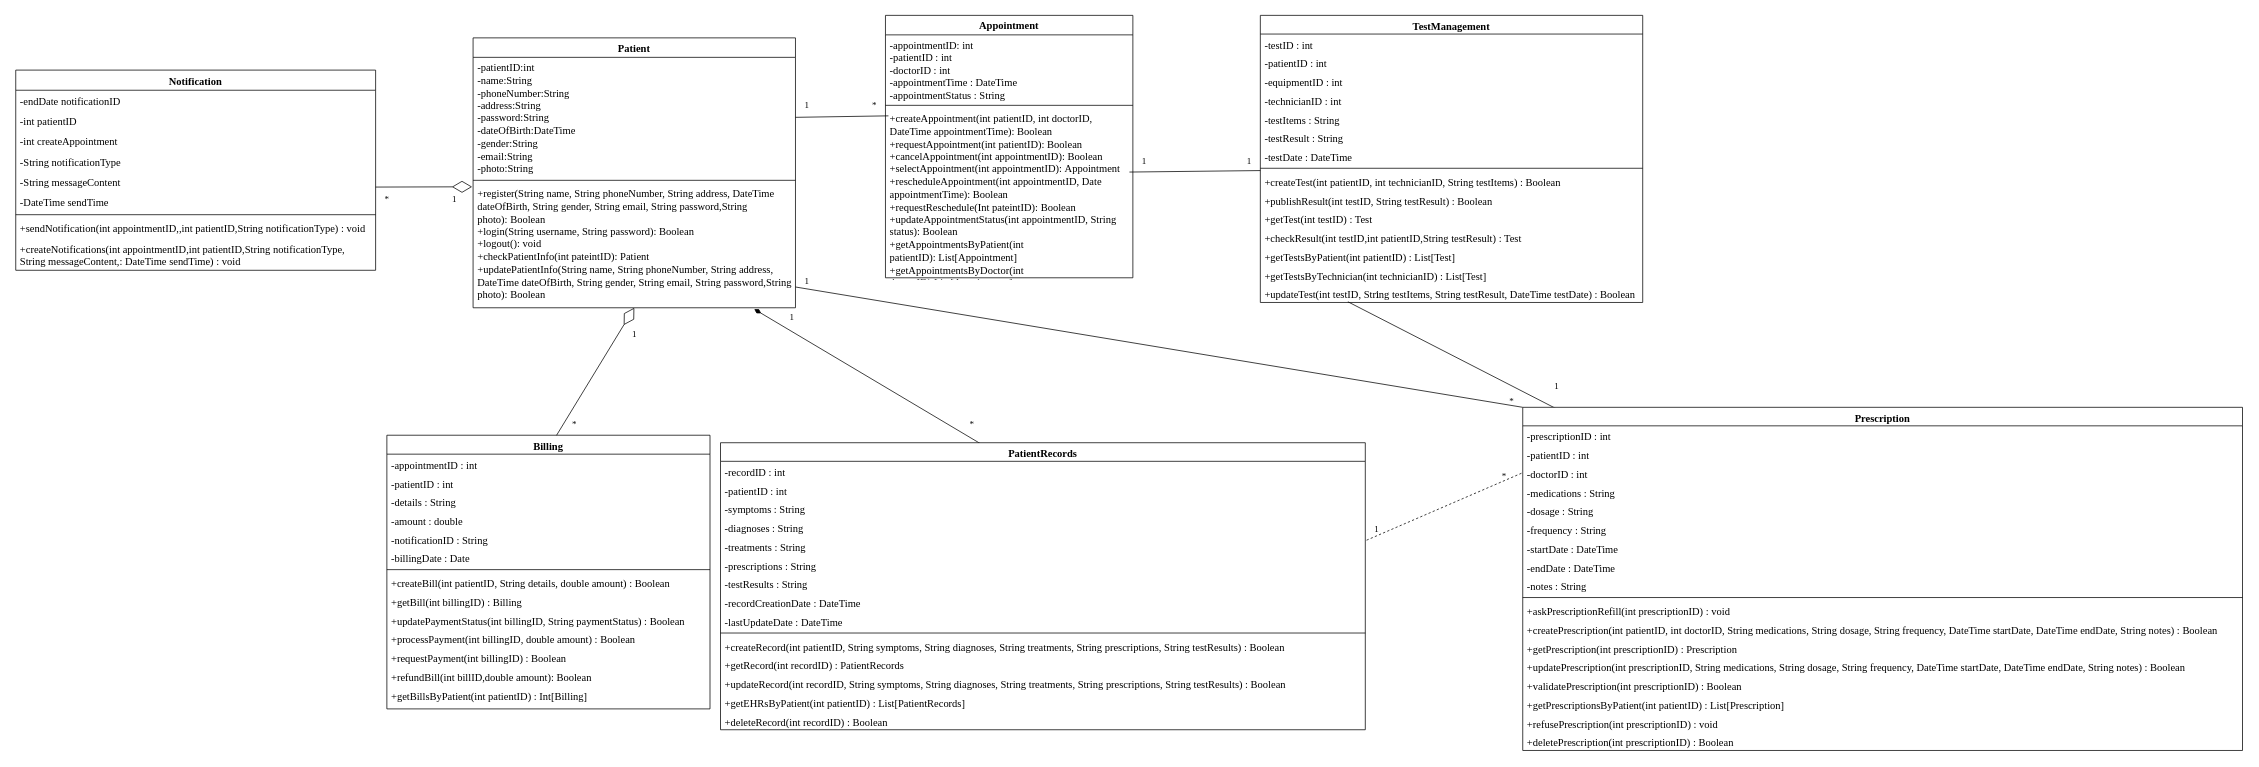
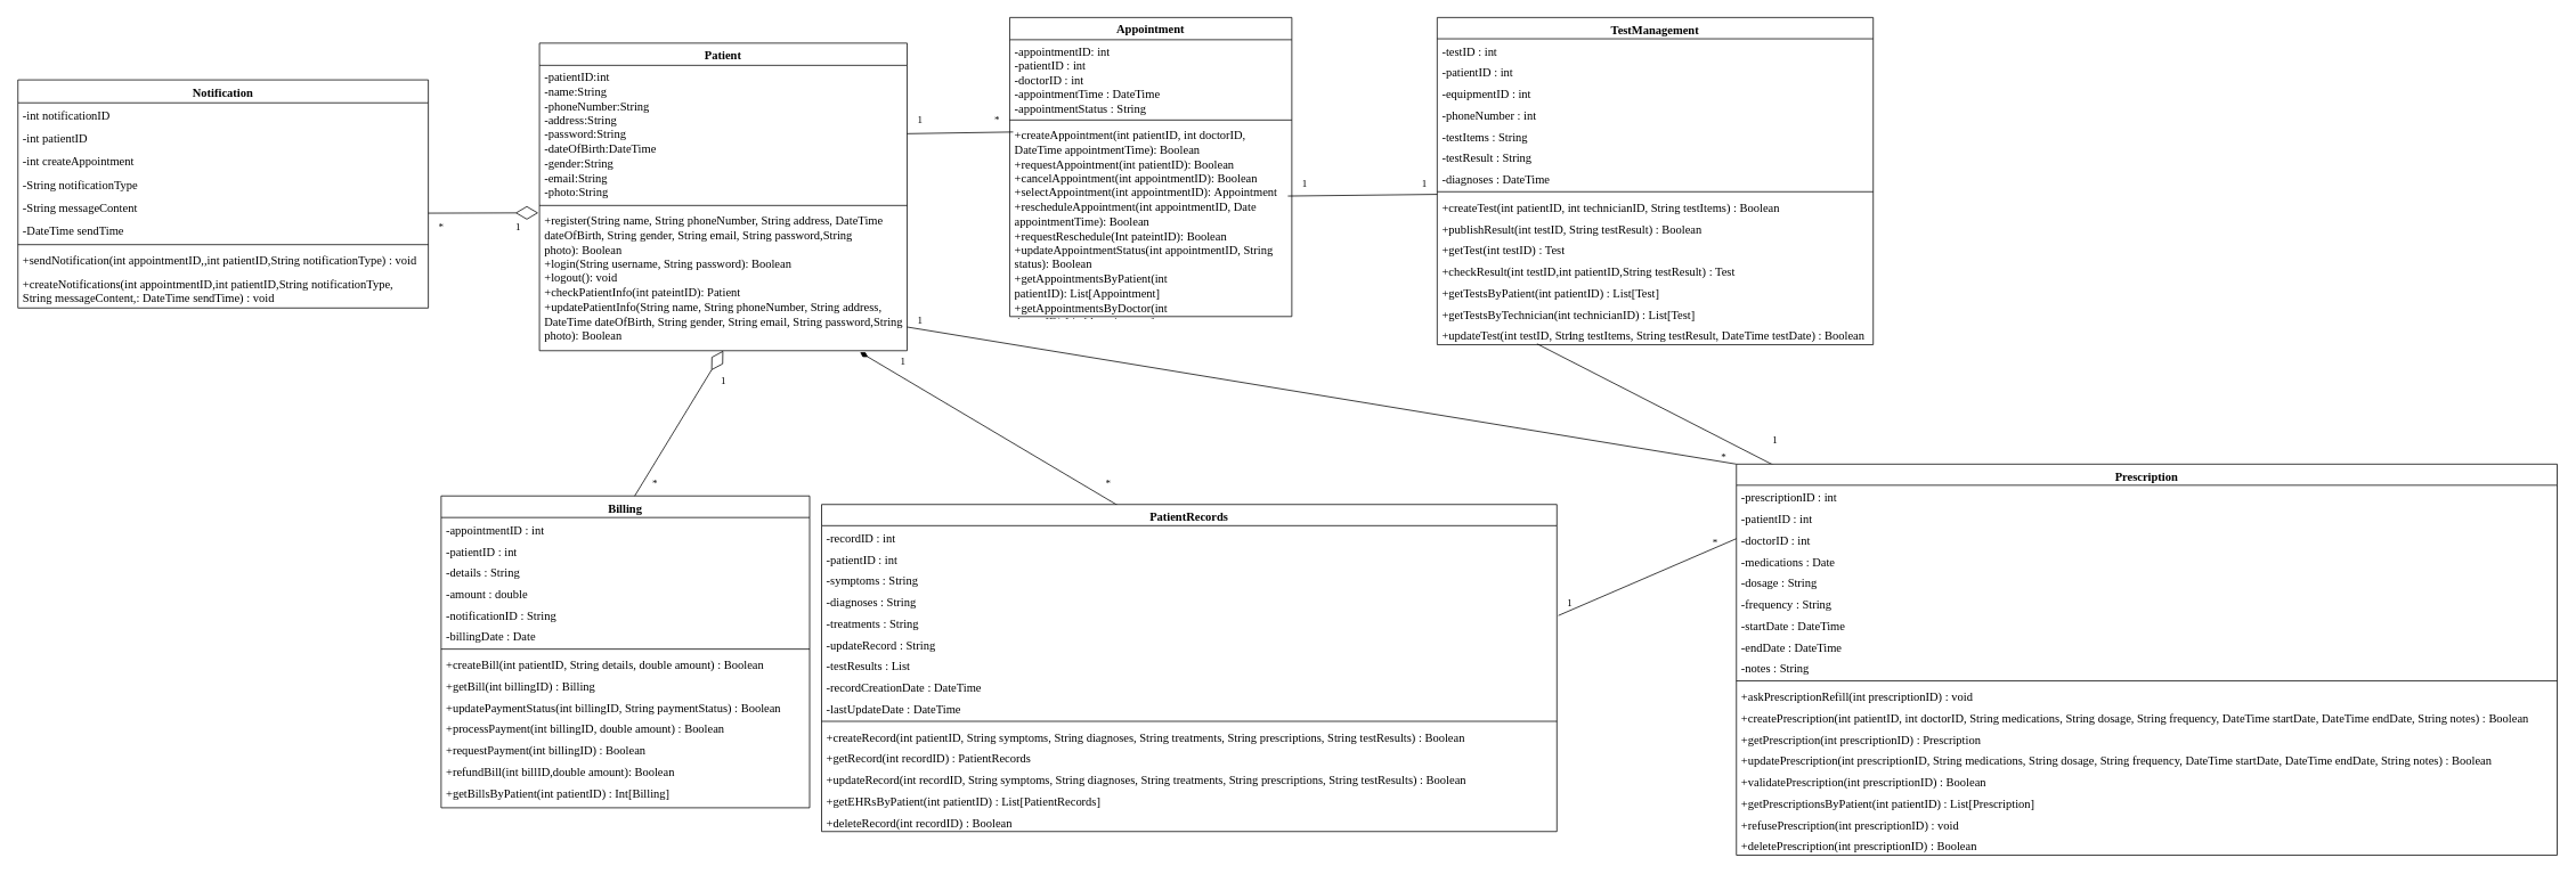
- <mxCell id="98" value="-endDate notificationID" style="text;strokeColor=none;fillColor=none;align=left;verticalAlign=top;spacingLeft=4;spacingRight=4;overflow=hidden;rotatable=0;points=[[0,0.5],[1,0.5]];portConstraint=eastwest;fontSize=14;fontFamily=Times New Roman;" vertex="1" parent="97"><mxGeometry y="26.857" width="480" height="27" as="geometry" /></mxCell>
+ <mxCell id="98" value="-int notificationID" style="text;strokeColor=none;fillColor=none;align=left;verticalAlign=top;spacingLeft=4;spacingRight=4;overflow=hidden;rotatable=0;points=[[0,0.5],[1,0.5]];portConstraint=eastwest;fontSize=14;fontFamily=Times New Roman;" vertex="1" parent="97"><mxGeometry y="26.857" width="480" height="27" as="geometry" /></mxCell>
- <mxCell id="35" value="-technicianID : int" style="text;strokeColor=none;fillColor=none;align=left;verticalAlign=top;spacingLeft=4;spacingRight=4;overflow=hidden;rotatable=0;points=[[0,0.5],[1,0.5]];portConstraint=eastwest;fontFamily=Times New Roman;fontSize=14;" vertex="1" parent="31"><mxGeometry y="99.929" width="510" height="25" as="geometry" /></mxCell>
+ <mxCell id="35" value="-phoneNumber : int" style="text;strokeColor=none;fillColor=none;align=left;verticalAlign=top;spacingLeft=4;spacingRight=4;overflow=hidden;rotatable=0;points=[[0,0.5],[1,0.5]];portConstraint=eastwest;fontFamily=Times New Roman;fontSize=14;" vertex="1" parent="31"><mxGeometry y="99.929" width="510" height="25" as="geometry" /></mxCell>
- <mxCell id="38" value="-testDate : DateTime" style="text;strokeColor=none;fillColor=none;align=left;verticalAlign=top;spacingLeft=4;spacingRight=4;overflow=hidden;rotatable=0;points=[[0,0.5],[1,0.5]];portConstraint=eastwest;fontFamily=Times New Roman;fontSize=14;" vertex="1" parent="31"><mxGeometry y="174.929" width="510" height="25" as="geometry" /></mxCell>
+ <mxCell id="38" value="-diagnoses : DateTime" style="text;strokeColor=none;fillColor=none;align=left;verticalAlign=top;spacingLeft=4;spacingRight=4;overflow=hidden;rotatable=0;points=[[0,0.5],[1,0.5]];portConstraint=eastwest;fontFamily=Times New Roman;fontSize=14;" vertex="1" parent="31"><mxGeometry y="174.929" width="510" height="25" as="geometry" /></mxCell>
- <mxCell id="82" value="-medications : String" style="text;strokeColor=none;fillColor=none;align=left;verticalAlign=top;spacingLeft=4;spacingRight=4;overflow=hidden;rotatable=0;points=[[0,0.5],[1,0.5]];portConstraint=eastwest;fontFamily=Times New Roman;fontSize=14;" vertex="1" parent="78"><mxGeometry y="99.688" width="960" height="25" as="geometry" /></mxCell>
+ <mxCell id="82" value="-medications : Date" style="text;strokeColor=none;fillColor=none;align=left;verticalAlign=top;spacingLeft=4;spacingRight=4;overflow=hidden;rotatable=0;points=[[0,0.5],[1,0.5]];portConstraint=eastwest;fontFamily=Times New Roman;fontSize=14;" vertex="1" parent="78"><mxGeometry y="99.688" width="960" height="25" as="geometry" /></mxCell>
- <mxCell id="19" value="" style="endArrow=none;html=1;rounded=0;entryX=0;entryY=0.5;entryDx=0;entryDy=0;exitX=1.002;exitY=0.208;exitDx=0;exitDy=0;fontFamily=Times New Roman;fontSize=12;exitPerimeter=0;dashed=1;" parent="1" source="67" target="81" edge="1"><mxGeometry width="50" height="50" relative="1" as="geometry"><mxPoint x="1830" y="703" as="sourcePoint" /><mxPoint x="1986.94" y="703.048" as="targetPoint" /></mxGeometry></mxCell>
+ <mxCell id="19" value="" style="endArrow=none;html=1;rounded=0;entryX=0;entryY=0.5;entryDx=0;entryDy=0;exitX=1.002;exitY=0.208;exitDx=0;exitDy=0;fontFamily=Times New Roman;fontSize=12;exitPerimeter=0;" parent="1" source="67" target="81" edge="1"><mxGeometry width="50" height="50" relative="1" as="geometry"><mxPoint x="1830" y="703" as="sourcePoint" /><mxPoint x="1986.94" y="703.048" as="targetPoint" /></mxGeometry></mxCell>
- <mxCell id="68" value="-prescriptions : String" style="text;strokeColor=none;fillColor=none;align=left;verticalAlign=top;spacingLeft=4;spacingRight=4;overflow=hidden;rotatable=0;points=[[0,0.5],[1,0.5]];portConstraint=eastwest;fontSize=14;fontFamily=Times New Roman;" vertex="1" parent="62"><mxGeometry y="149.8" width="860" height="25" as="geometry" /></mxCell>
+ <mxCell id="68" value="-updateRecord : String" style="text;strokeColor=none;fillColor=none;align=left;verticalAlign=top;spacingLeft=4;spacingRight=4;overflow=hidden;rotatable=0;points=[[0,0.5],[1,0.5]];portConstraint=eastwest;fontSize=14;fontFamily=Times New Roman;" vertex="1" parent="62"><mxGeometry y="149.8" width="860" height="25" as="geometry" /></mxCell>
- <mxCell id="69" value="-testResults : String" style="text;strokeColor=none;fillColor=none;align=left;verticalAlign=top;spacingLeft=4;spacingRight=4;overflow=hidden;rotatable=0;points=[[0,0.5],[1,0.5]];portConstraint=eastwest;fontSize=14;fontFamily=Times New Roman;" vertex="1" parent="62"><mxGeometry y="174.8" width="860" height="25" as="geometry" /></mxCell>
+ <mxCell id="69" value="-testResults : List" style="text;strokeColor=none;fillColor=none;align=left;verticalAlign=top;spacingLeft=4;spacingRight=4;overflow=hidden;rotatable=0;points=[[0,0.5],[1,0.5]];portConstraint=eastwest;fontSize=14;fontFamily=Times New Roman;" vertex="1" parent="62"><mxGeometry y="174.8" width="860" height="25" as="geometry" /></mxCell>
